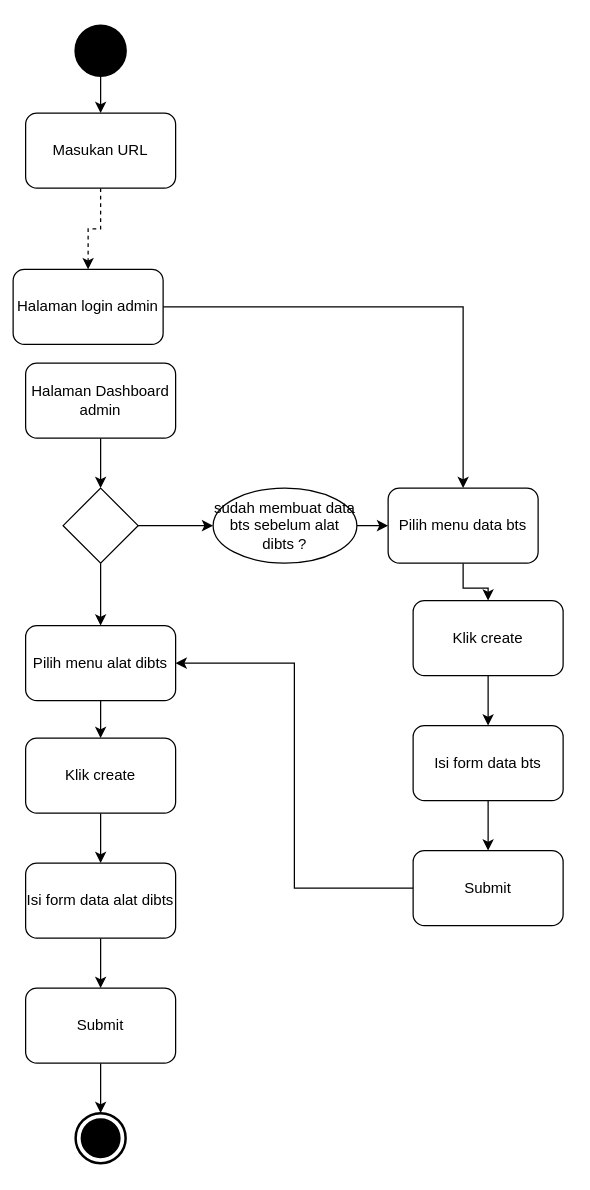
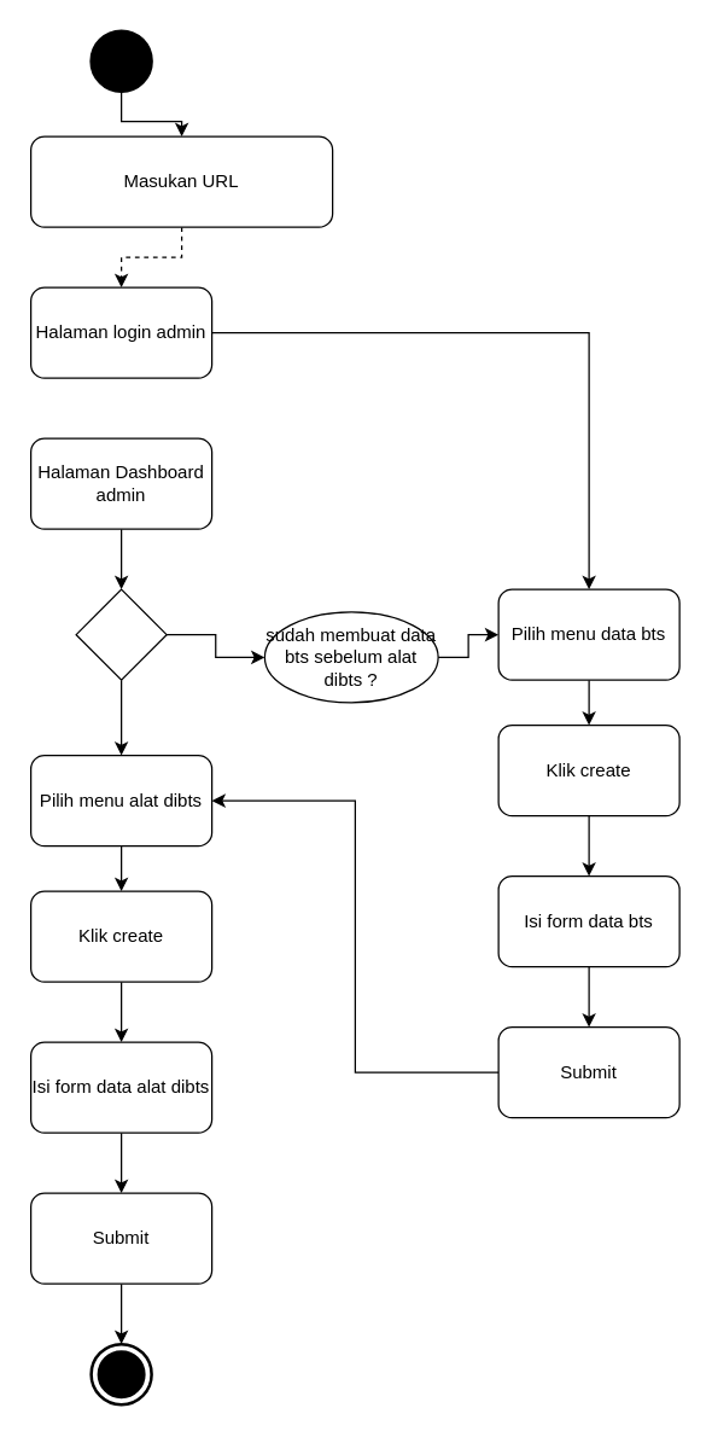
- <mxCell id="5" value="Masukan URL " style="shape=rect;html=1;rounded=1;whiteSpace=wrap;align=center;" vertex="1" parent="1"><mxGeometry x="20" y="90" width="120" height="60" as="geometry" /></mxCell>
+ <mxCell id="5" value="Masukan URL " style="shape=rect;html=1;rounded=1;whiteSpace=wrap;align=center;" vertex="1" parent="1"><mxGeometry x="20" y="90" width="200" height="60" as="geometry" /></mxCell>
- <mxCell id="7" value="Halaman login admin" style="shape=rect;html=1;rounded=1;whiteSpace=wrap;align=center;" vertex="1" parent="1"><mxGeometry x="10" y="215" width="120" height="60" as="geometry" /></mxCell>
+ <mxCell id="7" value="Halaman login admin" style="shape=rect;html=1;rounded=1;whiteSpace=wrap;align=center;" vertex="1" parent="1"><mxGeometry x="20" y="190" width="120" height="60" as="geometry" /></mxCell>
- <mxCell id="23" value="sudah membuat data bts sebelum alat dibts ?" style="ellipse;whiteSpace=wrap;html=1;" vertex="1" parent="1"><mxGeometry x="170" y="390" width="115" height="60" as="geometry" /></mxCell>
+ <mxCell id="23" value="sudah membuat data bts sebelum alat dibts ?" style="ellipse;whiteSpace=wrap;html=1;" vertex="1" parent="1"><mxGeometry x="175" y="405" width="115" height="60" as="geometry" /></mxCell>
- <mxCell id="25" value="Pilih menu data bts" style="shape=rect;html=1;rounded=1;whiteSpace=wrap;align=center;" vertex="1" parent="1"><mxGeometry x="310" y="390" width="120" height="60" as="geometry" /></mxCell>
+ <mxCell id="25" value="Pilih menu data bts" style="shape=rect;html=1;rounded=1;whiteSpace=wrap;align=center;" vertex="1" parent="1"><mxGeometry x="330" y="390" width="120" height="60" as="geometry" /></mxCell>
